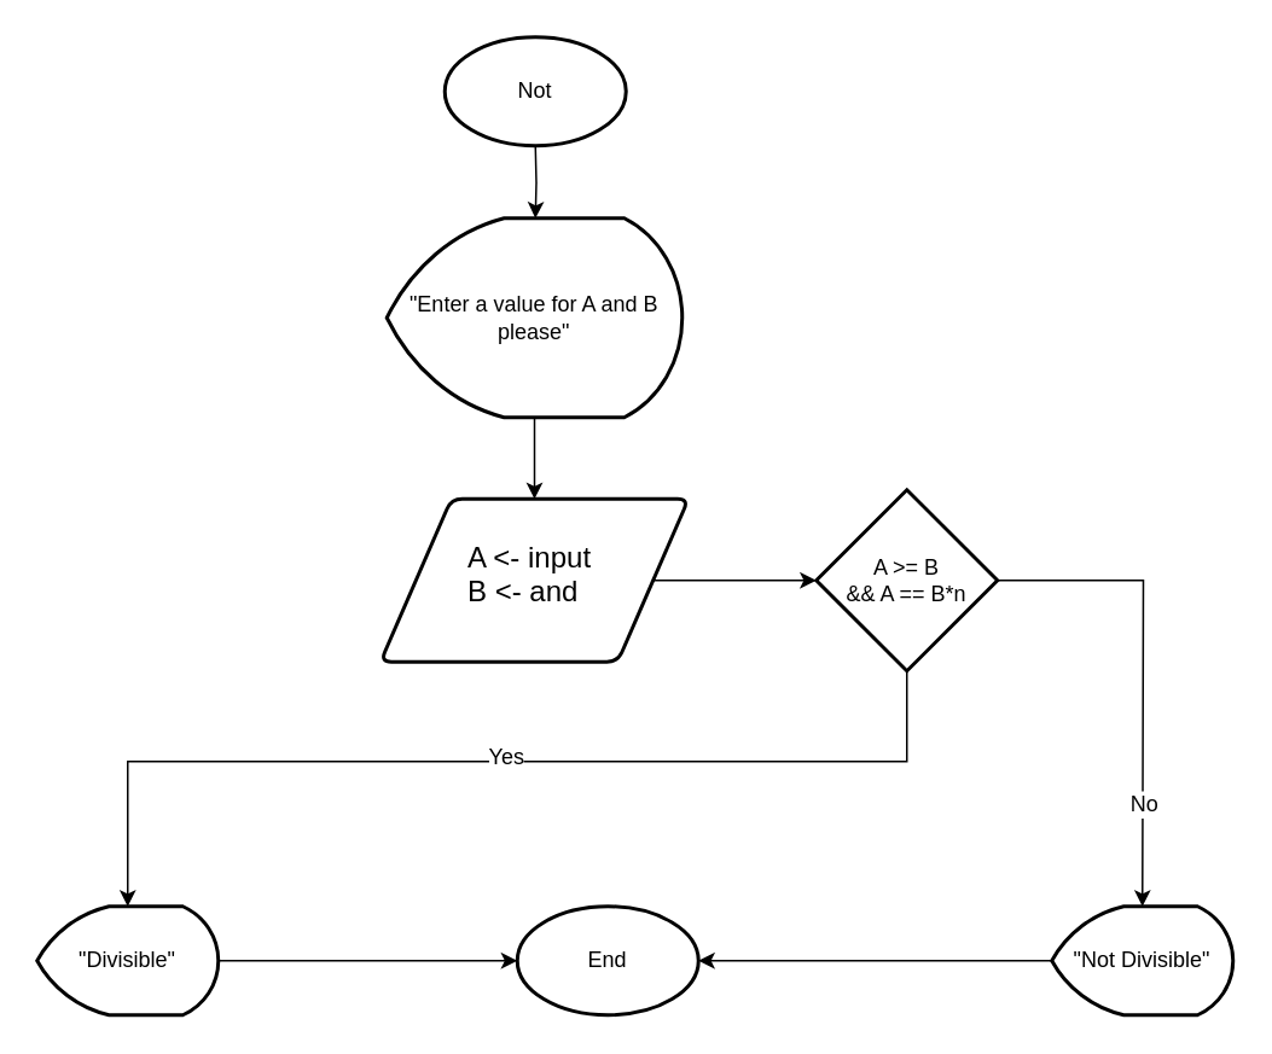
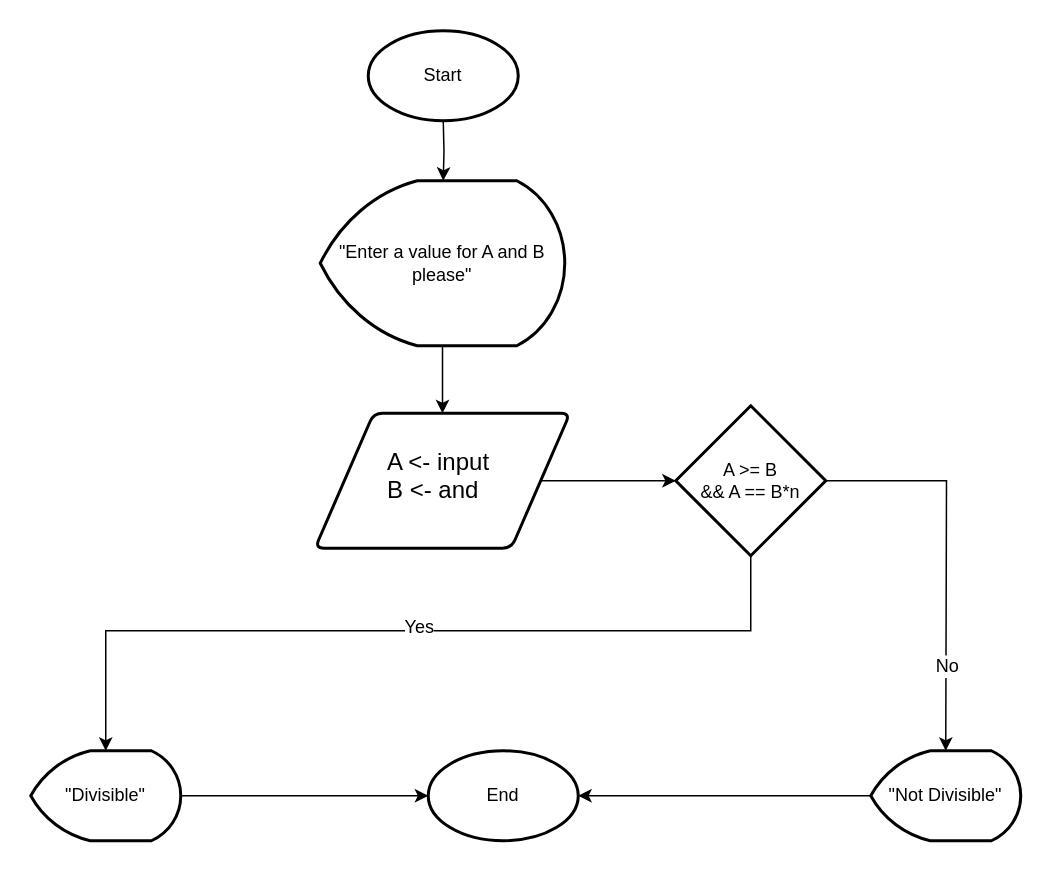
- <mxCell id="5" value="Not" style="strokeWidth=2;html=1;shape=mxgraph.flowchart.start_1;whiteSpace=wrap;" parent="1" vertex="1"><mxGeometry x="245" y="20" width="100" height="60" as="geometry" /></mxCell>
+ <mxCell id="5" value="Start" style="strokeWidth=2;html=1;shape=mxgraph.flowchart.start_1;whiteSpace=wrap;" parent="1" vertex="1"><mxGeometry x="245" y="20" width="100" height="60" as="geometry" /></mxCell>
